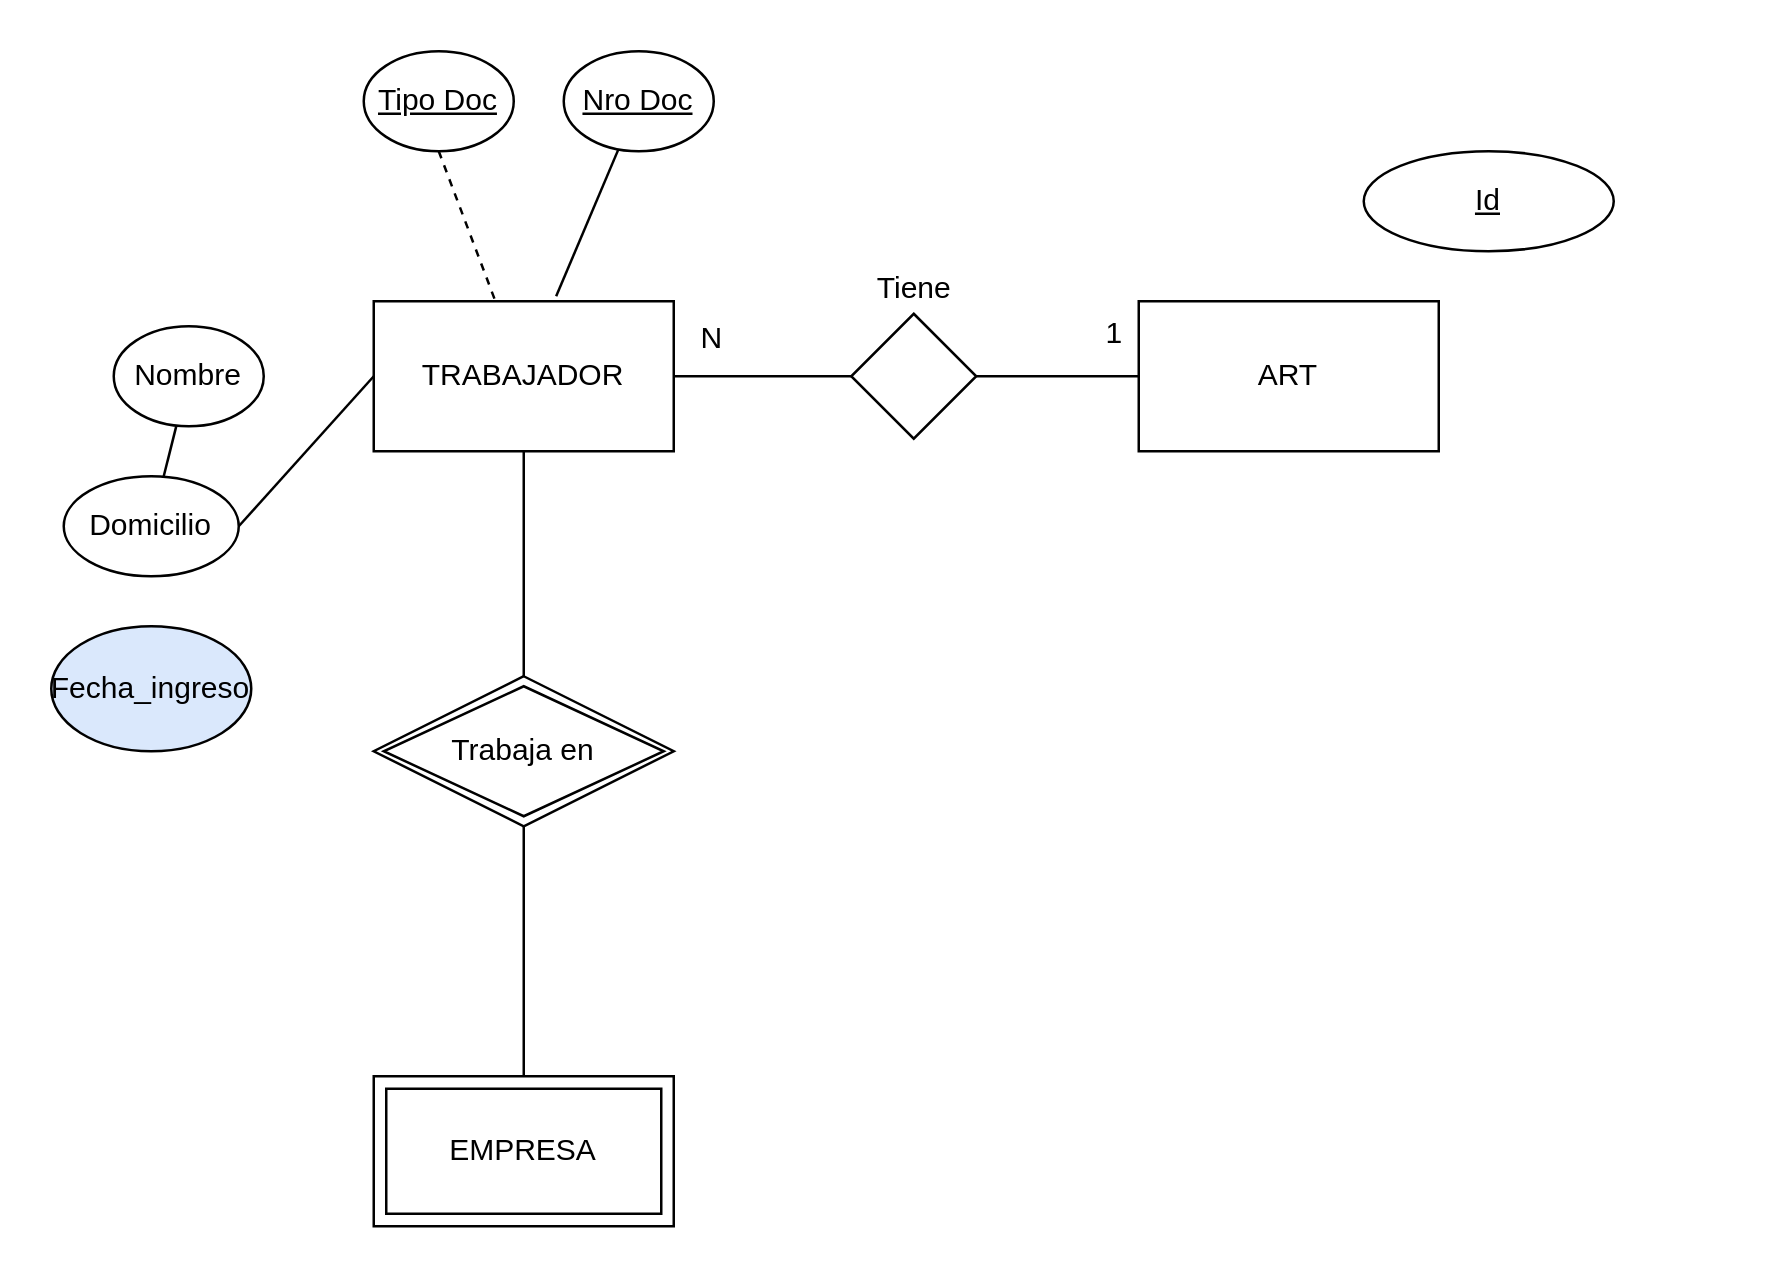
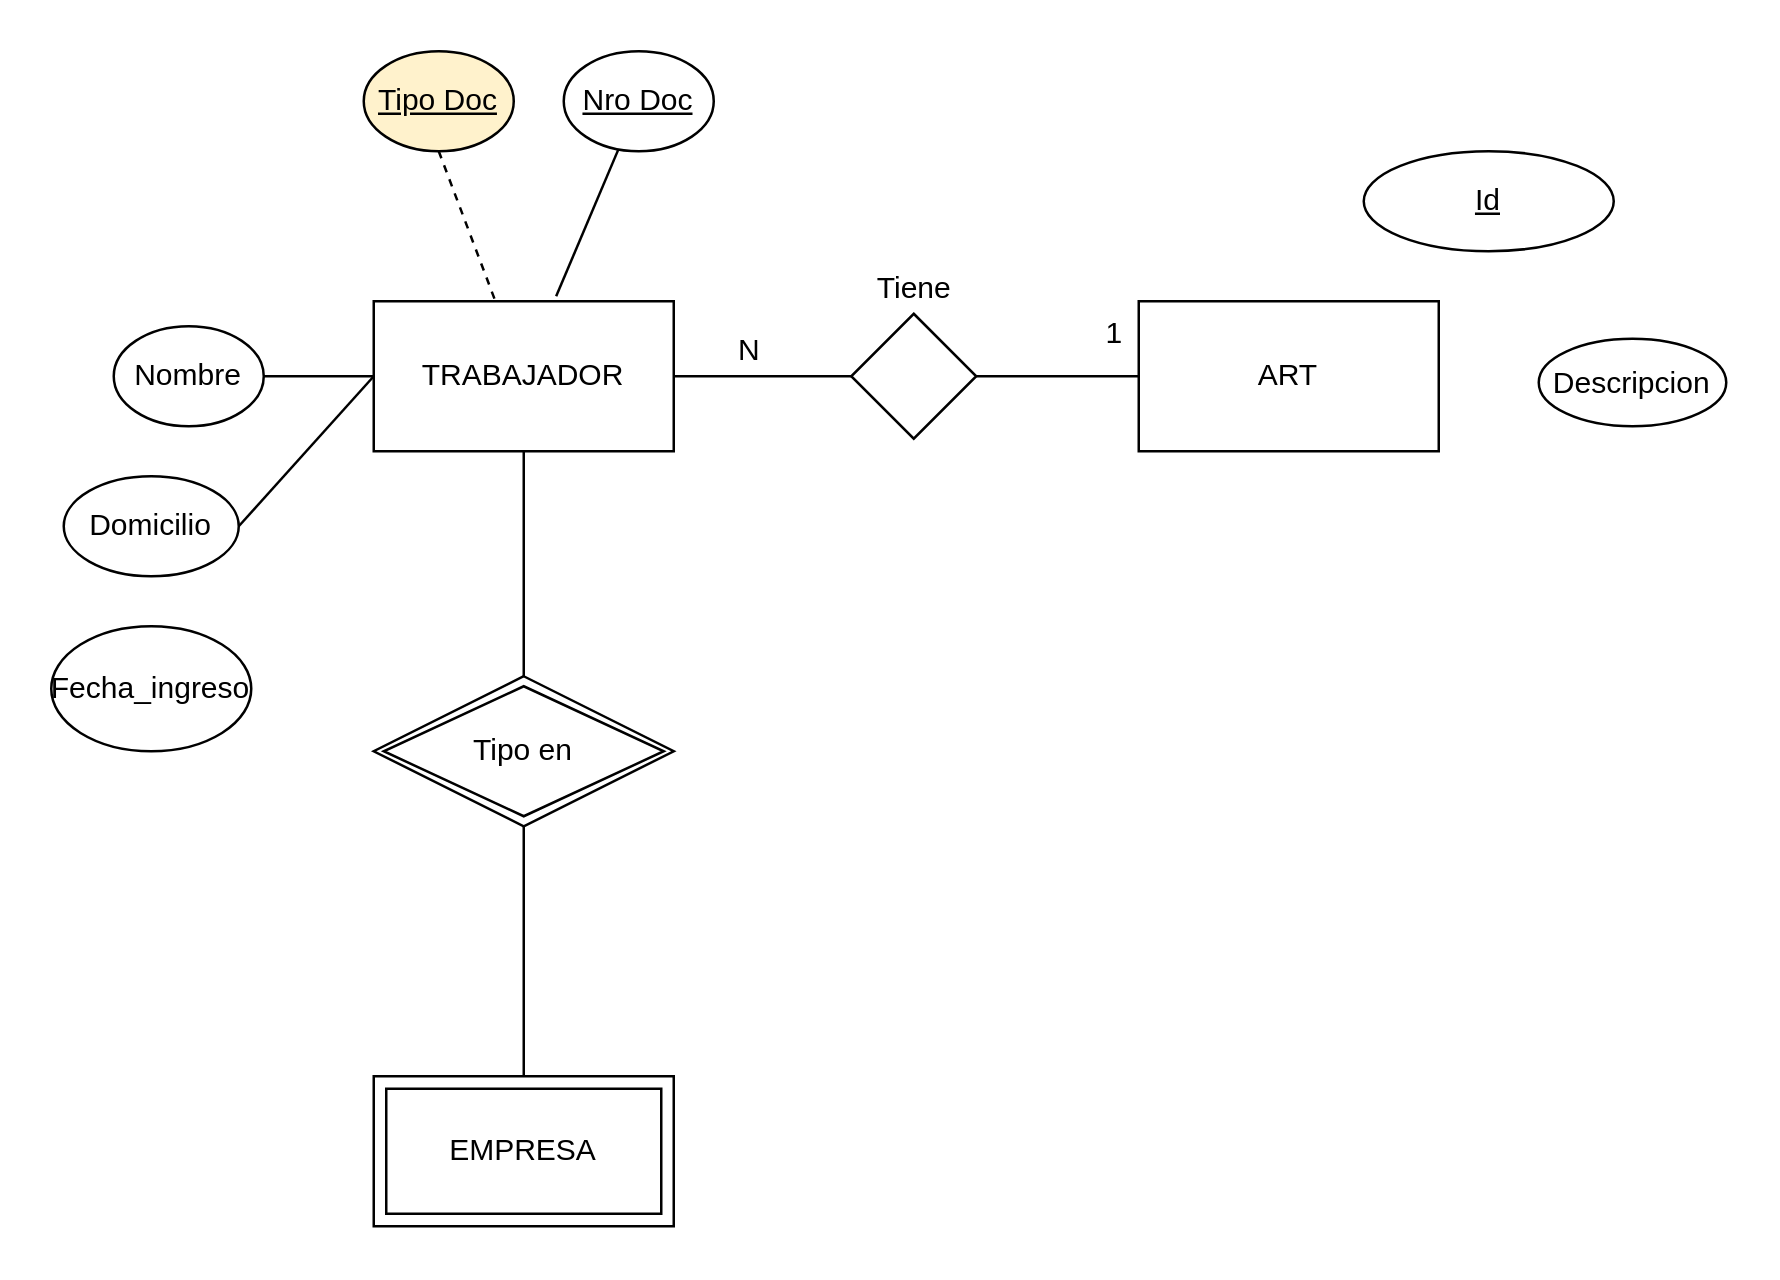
- <mxCell id="5" value="&lt;u&gt;Tipo Doc&lt;/u&gt;" style="ellipse;whiteSpace=wrap;html=1;" vertex="1" parent="1"><mxGeometry x="145" y="20" width="60" height="40" as="geometry" /></mxCell>
+ <mxCell id="5" value="&lt;u&gt;Tipo Doc&lt;/u&gt;" style="ellipse;whiteSpace=wrap;html=1;fillColor=#fff2cc;" vertex="1" parent="1"><mxGeometry x="145" y="20" width="60" height="40" as="geometry" /></mxCell>
- <mxCell id="13" value="N" style="text;html=1;align=center;verticalAlign=middle;resizable=0;points=[];autosize=1;strokeColor=none;fillColor=none;" vertex="1" parent="1"><mxGeometry x="269" y="120" width="30" height="30" as="geometry" /></mxCell>
+ <mxCell id="13" value="N" style="text;html=1;align=center;verticalAlign=middle;resizable=0;points=[];autosize=1;strokeColor=none;fillColor=none;" vertex="1" parent="1"><mxGeometry x="284" y="125" width="30" height="30" as="geometry" /></mxCell>
+ <mxCell id="3" value="Descripcion" style="ellipse;whiteSpace=wrap;html=1;" vertex="1" parent="1"><mxGeometry x="615" y="135" width="75" height="35" as="geometry" /></mxCell>
- <mxCell id="17" value="" style="endArrow=none;html=1;rounded=0;" edge="1" parent="1" source="4" target="7"><mxGeometry width="50" height="50" relative="1" as="geometry"><mxPoint x="435" y="160" as="sourcePoint" /><mxPoint x="485" y="110" as="targetPoint" /></mxGeometry></mxCell>
+ <mxCell id="17" value="" style="endArrow=none;html=1;rounded=0;" edge="1" parent="1" source="4" target="2"><mxGeometry width="50" height="50" relative="1" as="geometry"><mxPoint x="435" y="160" as="sourcePoint" /><mxPoint x="485" y="110" as="targetPoint" /></mxGeometry></mxCell>
- <mxCell id="8" value="Fecha_ingreso" style="ellipse;whiteSpace=wrap;html=1;fillColor=#dae8fc;" vertex="1" parent="1"><mxGeometry x="20" y="250" width="80" height="50" as="geometry" /></mxCell>
+ <mxCell id="8" value="Fecha_ingreso" style="ellipse;whiteSpace=wrap;html=1;" vertex="1" parent="1"><mxGeometry x="20" y="250" width="80" height="50" as="geometry" /></mxCell>
- <mxCell id="20" value="Trabaja en" style="shape=rhombus;double=1;perimeter=rhombusPerimeter;whiteSpace=wrap;html=1;align=center;" vertex="1" parent="1"><mxGeometry x="149" y="270" width="120" height="60" as="geometry" /></mxCell>
+ <mxCell id="20" value="Tipo en" style="shape=rhombus;double=1;perimeter=rhombusPerimeter;whiteSpace=wrap;html=1;align=center;" vertex="1" parent="1"><mxGeometry x="149" y="270" width="120" height="60" as="geometry" /></mxCell>
